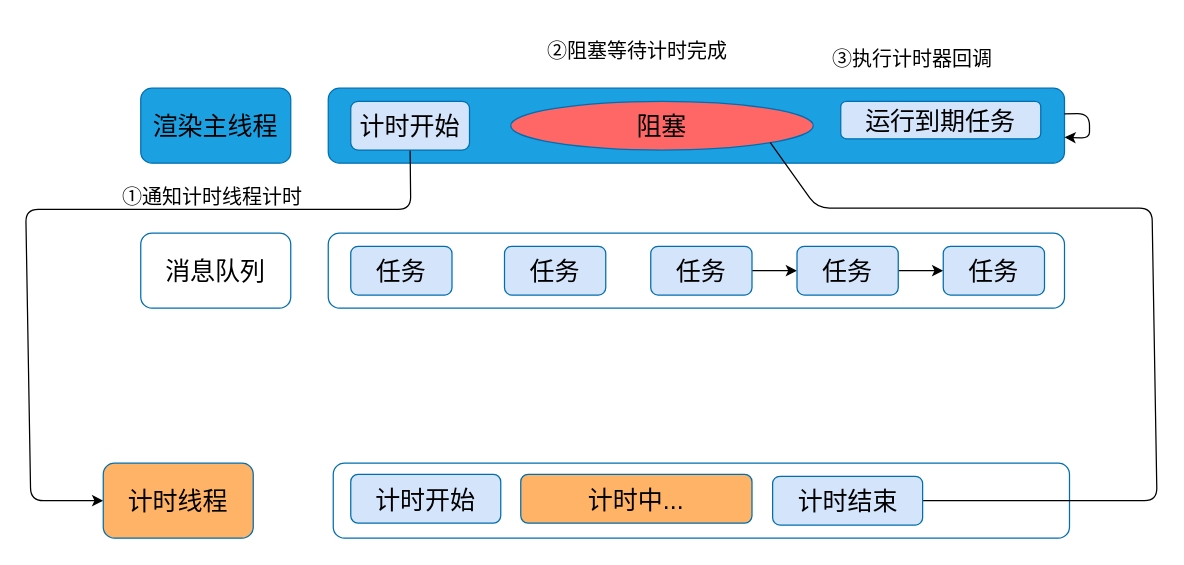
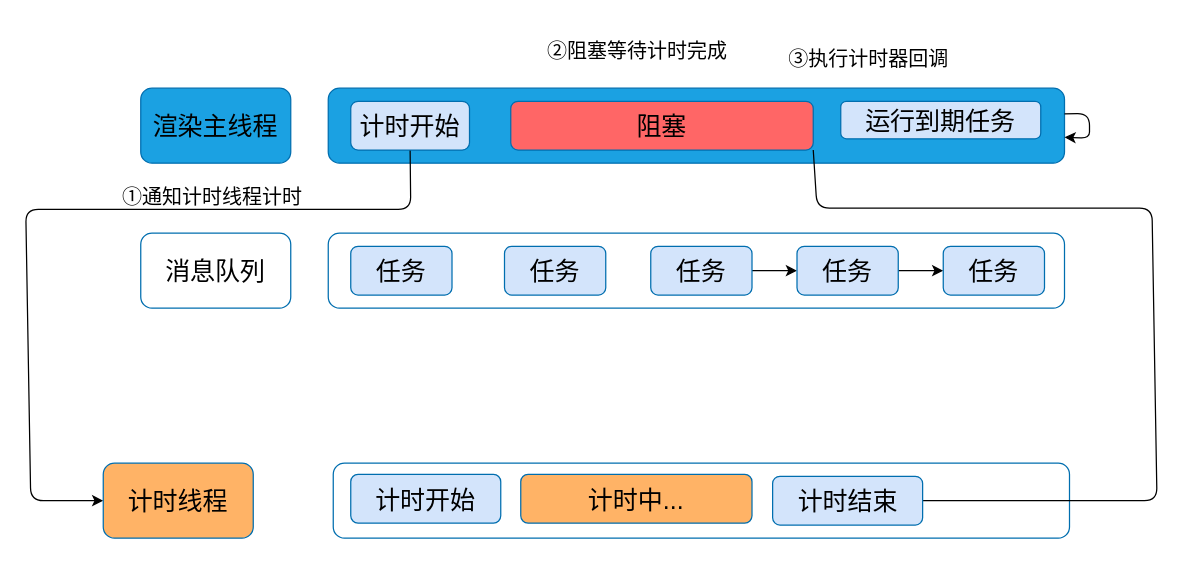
- <mxCell id="25" value="&lt;font style=&quot;font-size: 16px;&quot;&gt;③执行计时器回调&lt;/font&gt;" style="text;html=1;align=center;verticalAlign=middle;resizable=0;points=[];autosize=1;strokeColor=none;fillColor=none;fontSize=20;fontColor=#000000;" vertex="1" parent="1"><mxGeometry x="656" y="27" width="146" height="36" as="geometry" /></mxCell>
+ <mxCell id="25" value="&lt;font style=&quot;font-size: 16px;&quot;&gt;③执行计时器回调&lt;/font&gt;" style="text;html=1;align=center;verticalAlign=middle;resizable=0;points=[];autosize=1;strokeColor=none;fillColor=none;fontSize=20;fontColor=#000000;" vertex="1" parent="1"><mxGeometry x="621" y="27" width="146" height="36" as="geometry" /></mxCell>
- <mxCell id="18" value="&lt;font color=&quot;#000000&quot;&gt;阻塞&lt;/font&gt;" style="ellipse;whiteSpace=wrap;html=1;fillColor=#FF6666;fontColor=#ffffff;strokeColor=#006EAF;fontSize=20;labelBackgroundColor=none;" vertex="1" parent="1"><mxGeometry x="408" y="80.5" width="242" height="39" as="geometry" /></mxCell>
+ <mxCell id="18" value="&lt;font color=&quot;#000000&quot;&gt;阻塞&lt;/font&gt;" style="rounded=1;whiteSpace=wrap;html=1;fillColor=#FF6666;fontColor=#ffffff;strokeColor=#006EAF;fontSize=20;labelBackgroundColor=none;" vertex="1" parent="1"><mxGeometry x="408" y="80.5" width="242" height="39" as="geometry" /></mxCell>
